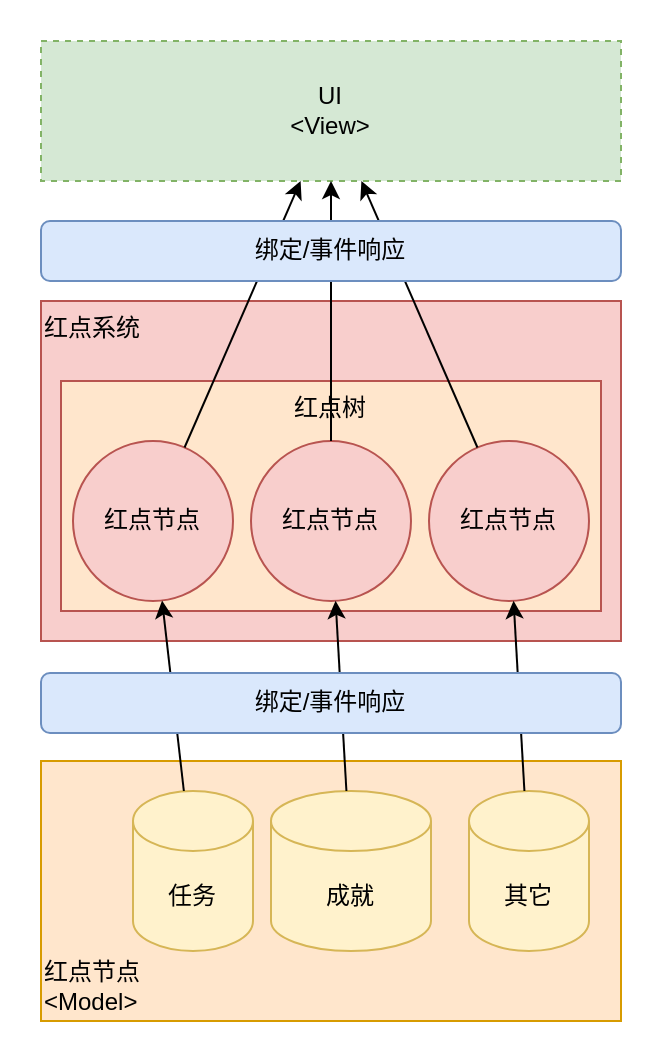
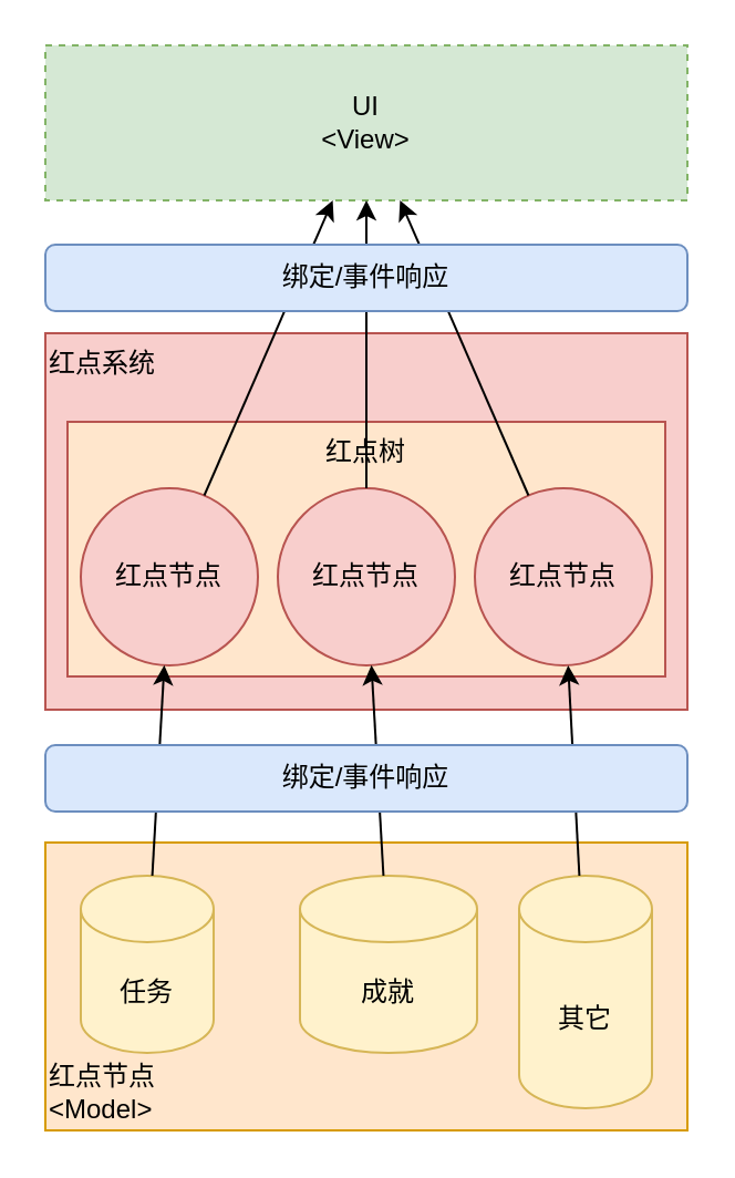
- <mxCell id="5" value="任务" style="shape=cylinder3;whiteSpace=wrap;html=1;boundedLbl=1;backgroundOutline=1;size=15;fillColor=#fff2cc;strokeColor=#d6b656;" parent="3" vertex="1"><mxGeometry x="46" y="15" width="60" height="80" as="geometry" /></mxCell>
+ <mxCell id="5" value="任务" style="shape=cylinder3;whiteSpace=wrap;html=1;boundedLbl=1;backgroundOutline=1;size=15;fillColor=#fff2cc;strokeColor=#d6b656;" parent="3" vertex="1"><mxGeometry x="16" y="15" width="60" height="80" as="geometry" /></mxCell>
- <mxCell id="7" value="其它" style="shape=cylinder3;whiteSpace=wrap;html=1;boundedLbl=1;backgroundOutline=1;size=15;fillColor=#fff2cc;strokeColor=#d6b656;" parent="3" vertex="1"><mxGeometry x="214" y="15" width="60" height="80" as="geometry" /></mxCell>
+ <mxCell id="7" value="其它" style="shape=cylinder3;whiteSpace=wrap;html=1;boundedLbl=1;backgroundOutline=1;size=15;fillColor=#fff2cc;strokeColor=#d6b656;" parent="3" vertex="1"><mxGeometry x="214" y="15" width="60" height="105" as="geometry" /></mxCell>
